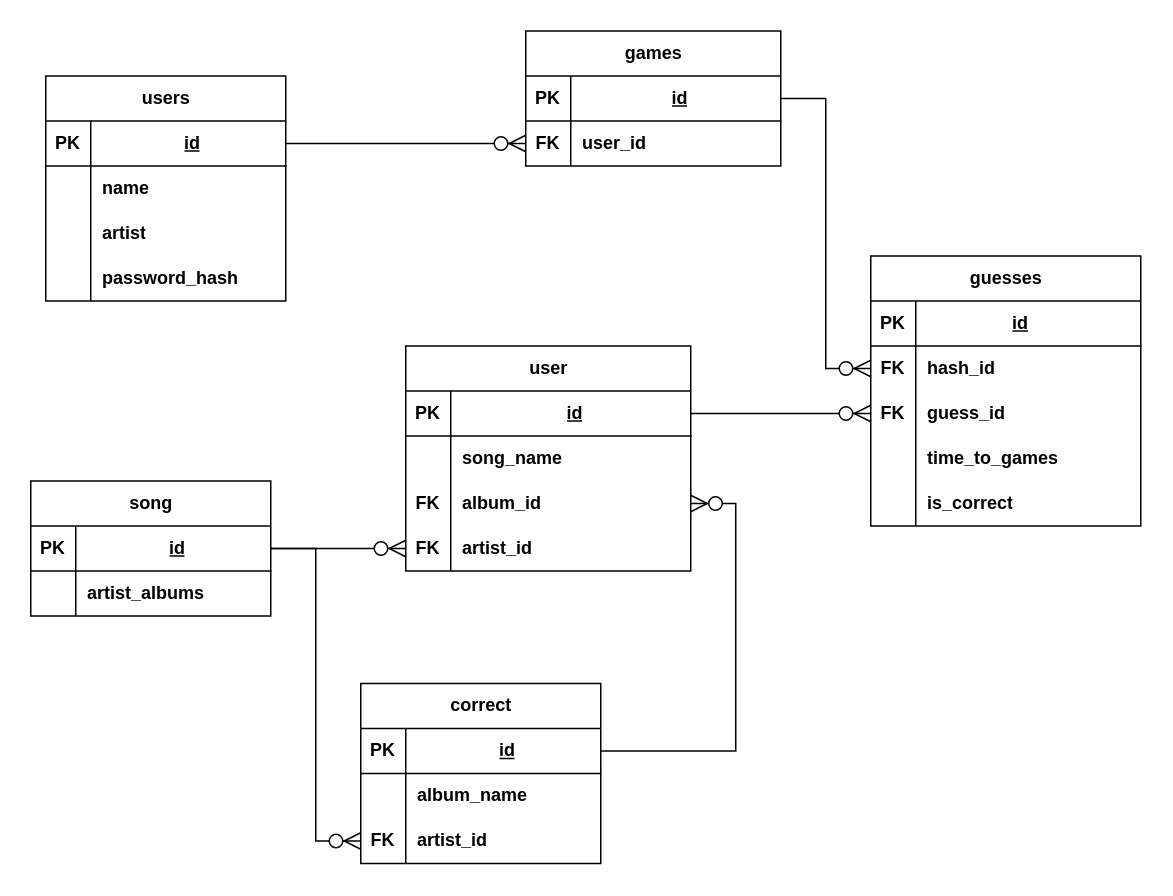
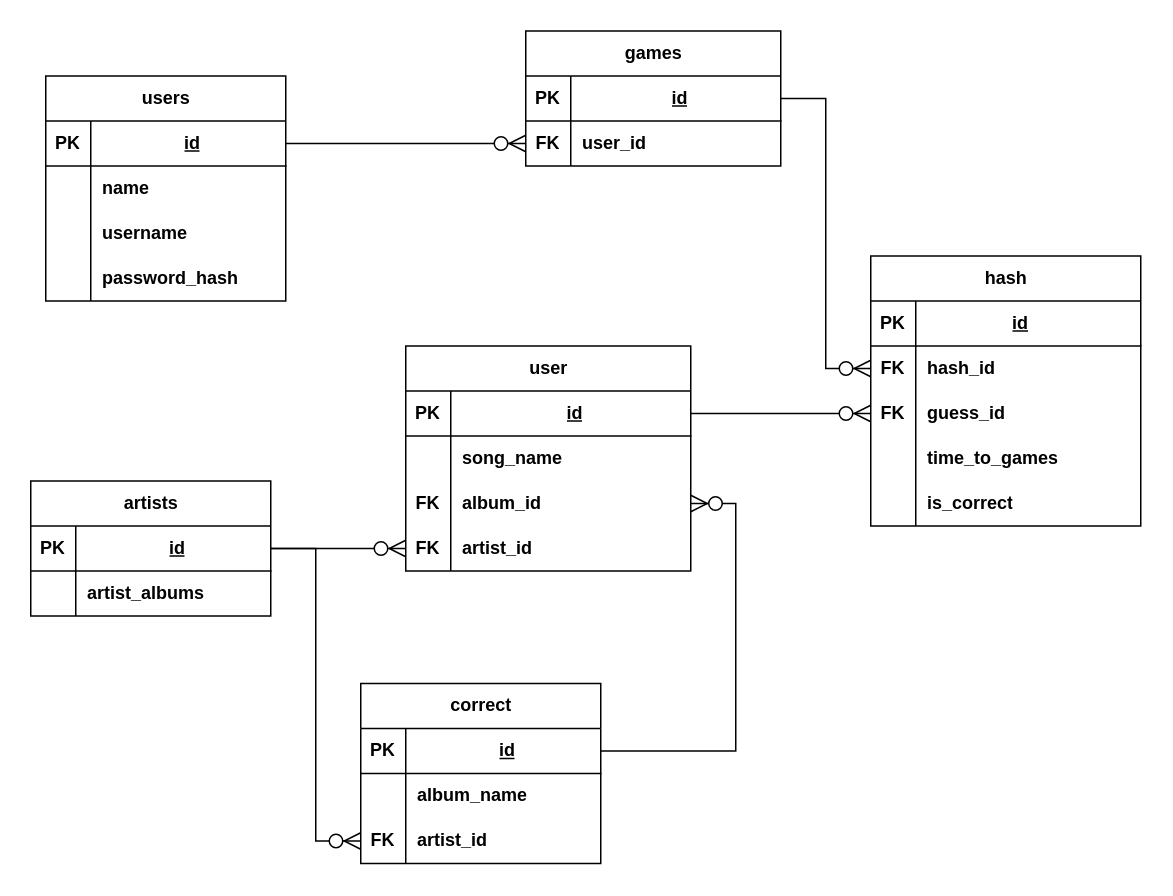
- <mxCell id="24" value="&lt;b&gt;artist&lt;/b&gt;" style="shape=partialRectangle;connectable=0;fillColor=none;top=0;left=0;bottom=0;right=0;align=left;spacingLeft=6;overflow=hidden;whiteSpace=wrap;html=1;" parent="22" vertex="1"><mxGeometry x="30" width="130" height="30" as="geometry"><mxRectangle width="130" height="30" as="alternateBounds" /></mxGeometry></mxCell>
+ <mxCell id="24" value="&lt;b&gt;username&lt;/b&gt;" style="shape=partialRectangle;connectable=0;fillColor=none;top=0;left=0;bottom=0;right=0;align=left;spacingLeft=6;overflow=hidden;whiteSpace=wrap;html=1;" parent="22" vertex="1"><mxGeometry x="30" width="130" height="30" as="geometry"><mxRectangle width="130" height="30" as="alternateBounds" /></mxGeometry></mxCell>
- <mxCell id="52" value="guesses" style="shape=table;startSize=30;container=1;collapsible=1;childLayout=tableLayout;fixedRows=1;rowLines=0;fontStyle=1;align=center;resizeLast=1;html=1;" vertex="1" parent="1"><mxGeometry x="580" y="170" width="180" height="180" as="geometry" /></mxCell>
+ <mxCell id="52" value="hash" style="shape=table;startSize=30;container=1;collapsible=1;childLayout=tableLayout;fixedRows=1;rowLines=0;fontStyle=1;align=center;resizeLast=1;html=1;" vertex="1" parent="1"><mxGeometry x="580" y="170" width="180" height="180" as="geometry" /></mxCell>
- <mxCell id="35" value="song" style="shape=table;startSize=30;container=1;collapsible=1;childLayout=tableLayout;fixedRows=1;rowLines=0;fontStyle=1;align=center;resizeLast=1;html=1;" vertex="1" parent="1"><mxGeometry x="20" y="320" width="160" height="90" as="geometry" /></mxCell>
+ <mxCell id="35" value="artists" style="shape=table;startSize=30;container=1;collapsible=1;childLayout=tableLayout;fixedRows=1;rowLines=0;fontStyle=1;align=center;resizeLast=1;html=1;" vertex="1" parent="1"><mxGeometry x="20" y="320" width="160" height="90" as="geometry" /></mxCell>
